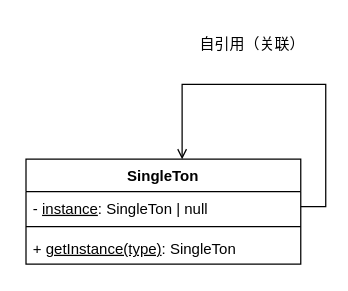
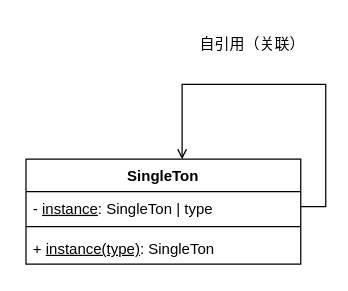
- <mxCell id="3" value="- &lt;u&gt;instance&lt;/u&gt;: SingleTon | null" style="text;strokeColor=none;fillColor=none;align=left;verticalAlign=top;spacingLeft=4;spacingRight=4;overflow=hidden;rotatable=0;points=[[0,0.5],[1,0.5]];portConstraint=eastwest;whiteSpace=wrap;html=1;" vertex="1" parent="2"><mxGeometry y="26" width="220" height="24" as="geometry" /></mxCell>
+ <mxCell id="3" value="- &lt;u&gt;instance&lt;/u&gt;: SingleTon | type" style="text;strokeColor=none;fillColor=none;align=left;verticalAlign=top;spacingLeft=4;spacingRight=4;overflow=hidden;rotatable=0;points=[[0,0.5],[1,0.5]];portConstraint=eastwest;whiteSpace=wrap;html=1;" vertex="1" parent="2"><mxGeometry y="26" width="220" height="24" as="geometry" /></mxCell>
- <mxCell id="5" value="+ &lt;u&gt;getInstance(type)&lt;/u&gt;: SingleTon" style="text;strokeColor=none;fillColor=none;align=left;verticalAlign=top;spacingLeft=4;spacingRight=4;overflow=hidden;rotatable=0;points=[[0,0.5],[1,0.5]];portConstraint=eastwest;whiteSpace=wrap;html=1;" vertex="1" parent="2"><mxGeometry y="58" width="220" height="26" as="geometry" /></mxCell>
+ <mxCell id="5" value="+ &lt;u&gt;instance(type)&lt;/u&gt;: SingleTon" style="text;strokeColor=none;fillColor=none;align=left;verticalAlign=top;spacingLeft=4;spacingRight=4;overflow=hidden;rotatable=0;points=[[0,0.5],[1,0.5]];portConstraint=eastwest;whiteSpace=wrap;html=1;" vertex="1" parent="2"><mxGeometry y="58" width="220" height="26" as="geometry" /></mxCell>
